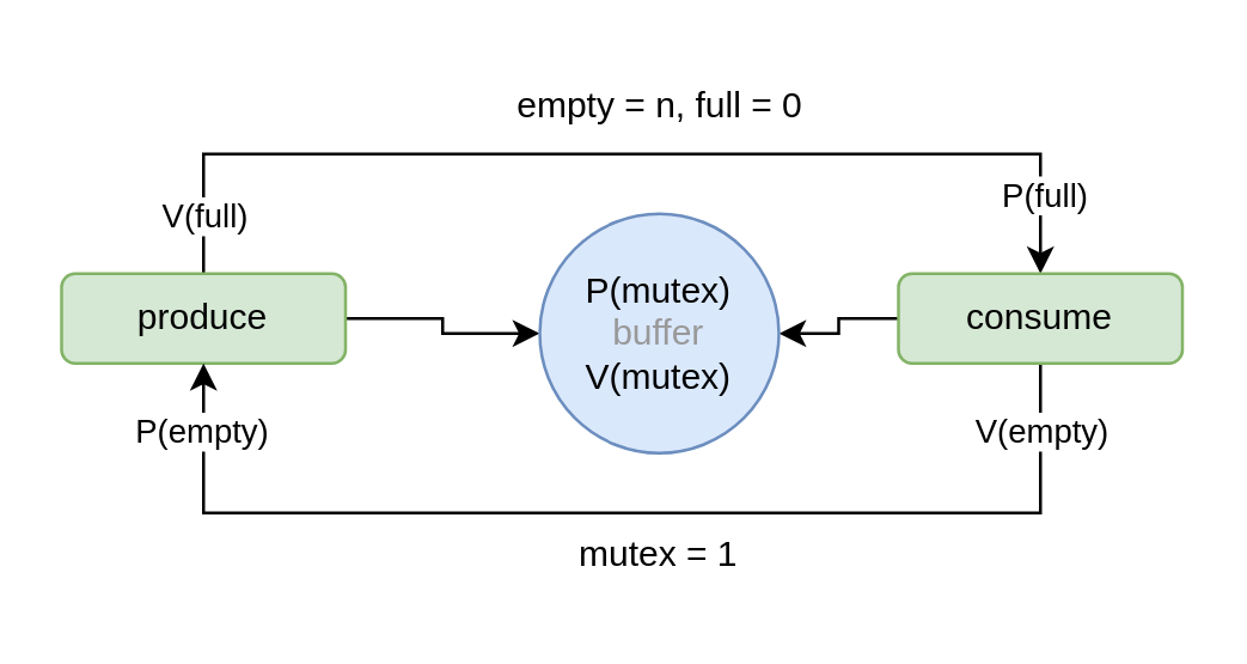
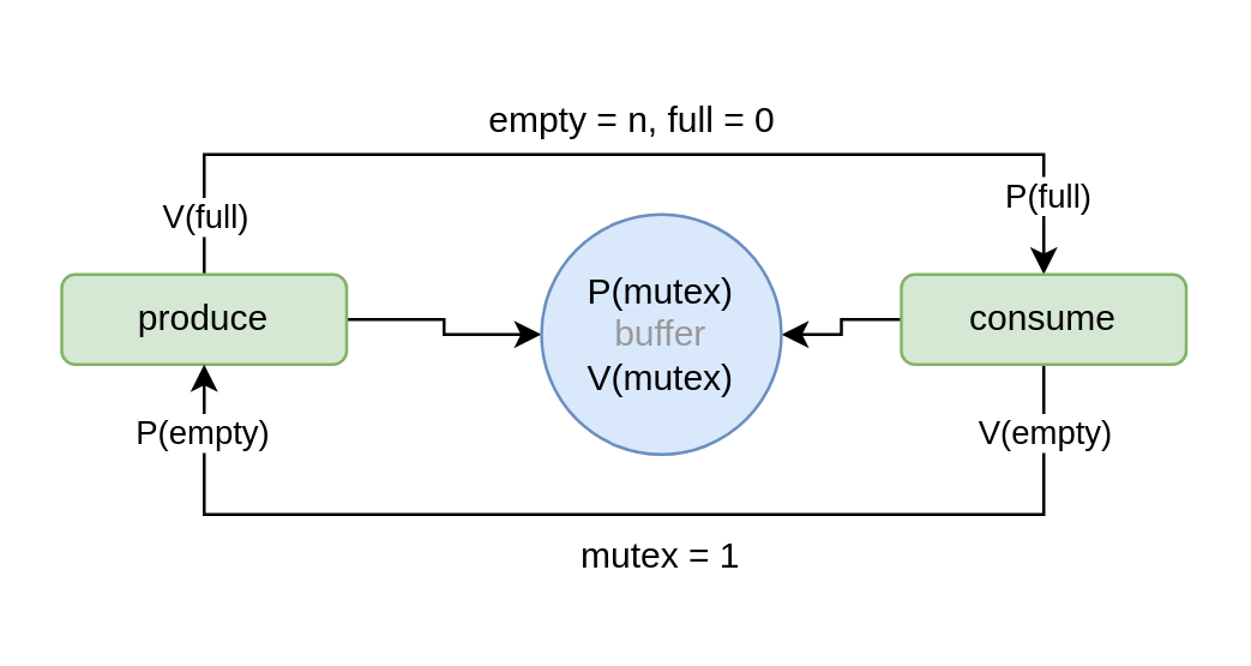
- <mxCell id="14" value="empty = n, full = 0" style="text;html=1;align=center;verticalAlign=middle;whiteSpace=wrap;rounded=0;" vertex="1" parent="1"><mxGeometry x="161.5" y="20" width="117" height="30" as="geometry" /></mxCell>
+ <mxCell id="14" value="empty = n, full = 0" style="text;html=1;align=center;verticalAlign=middle;whiteSpace=wrap;rounded=0;" vertex="1" parent="1"><mxGeometry x="151.5" y="25" width="117" height="30" as="geometry" /></mxCell>
